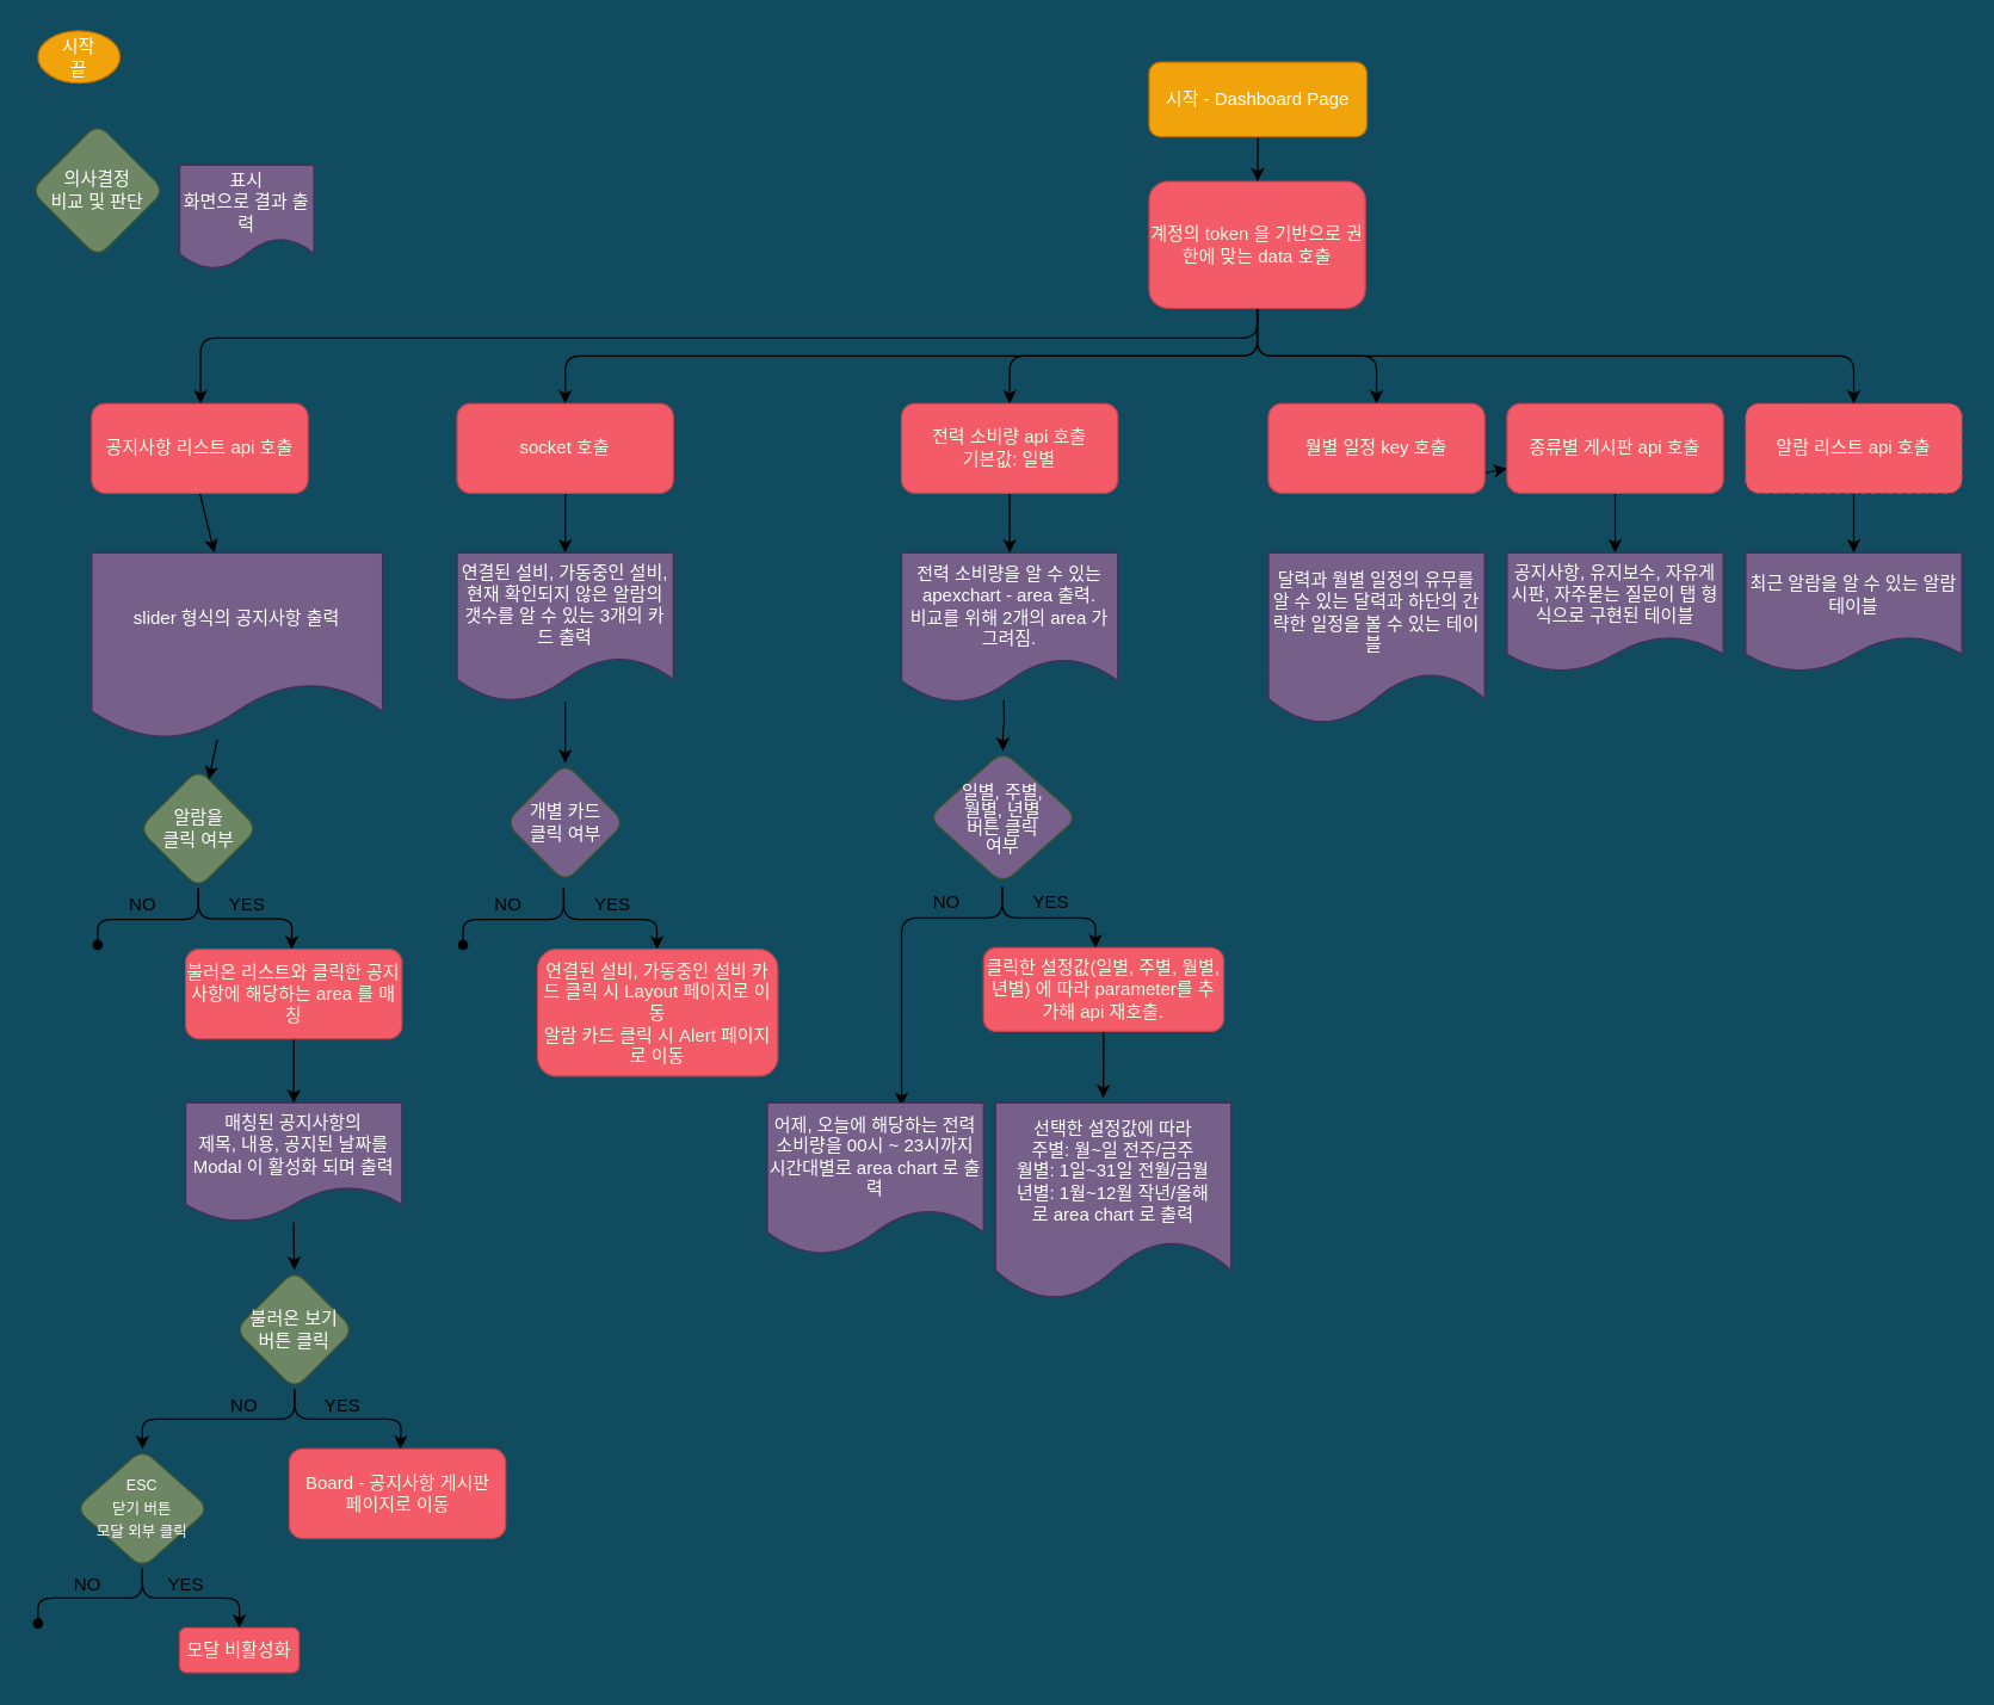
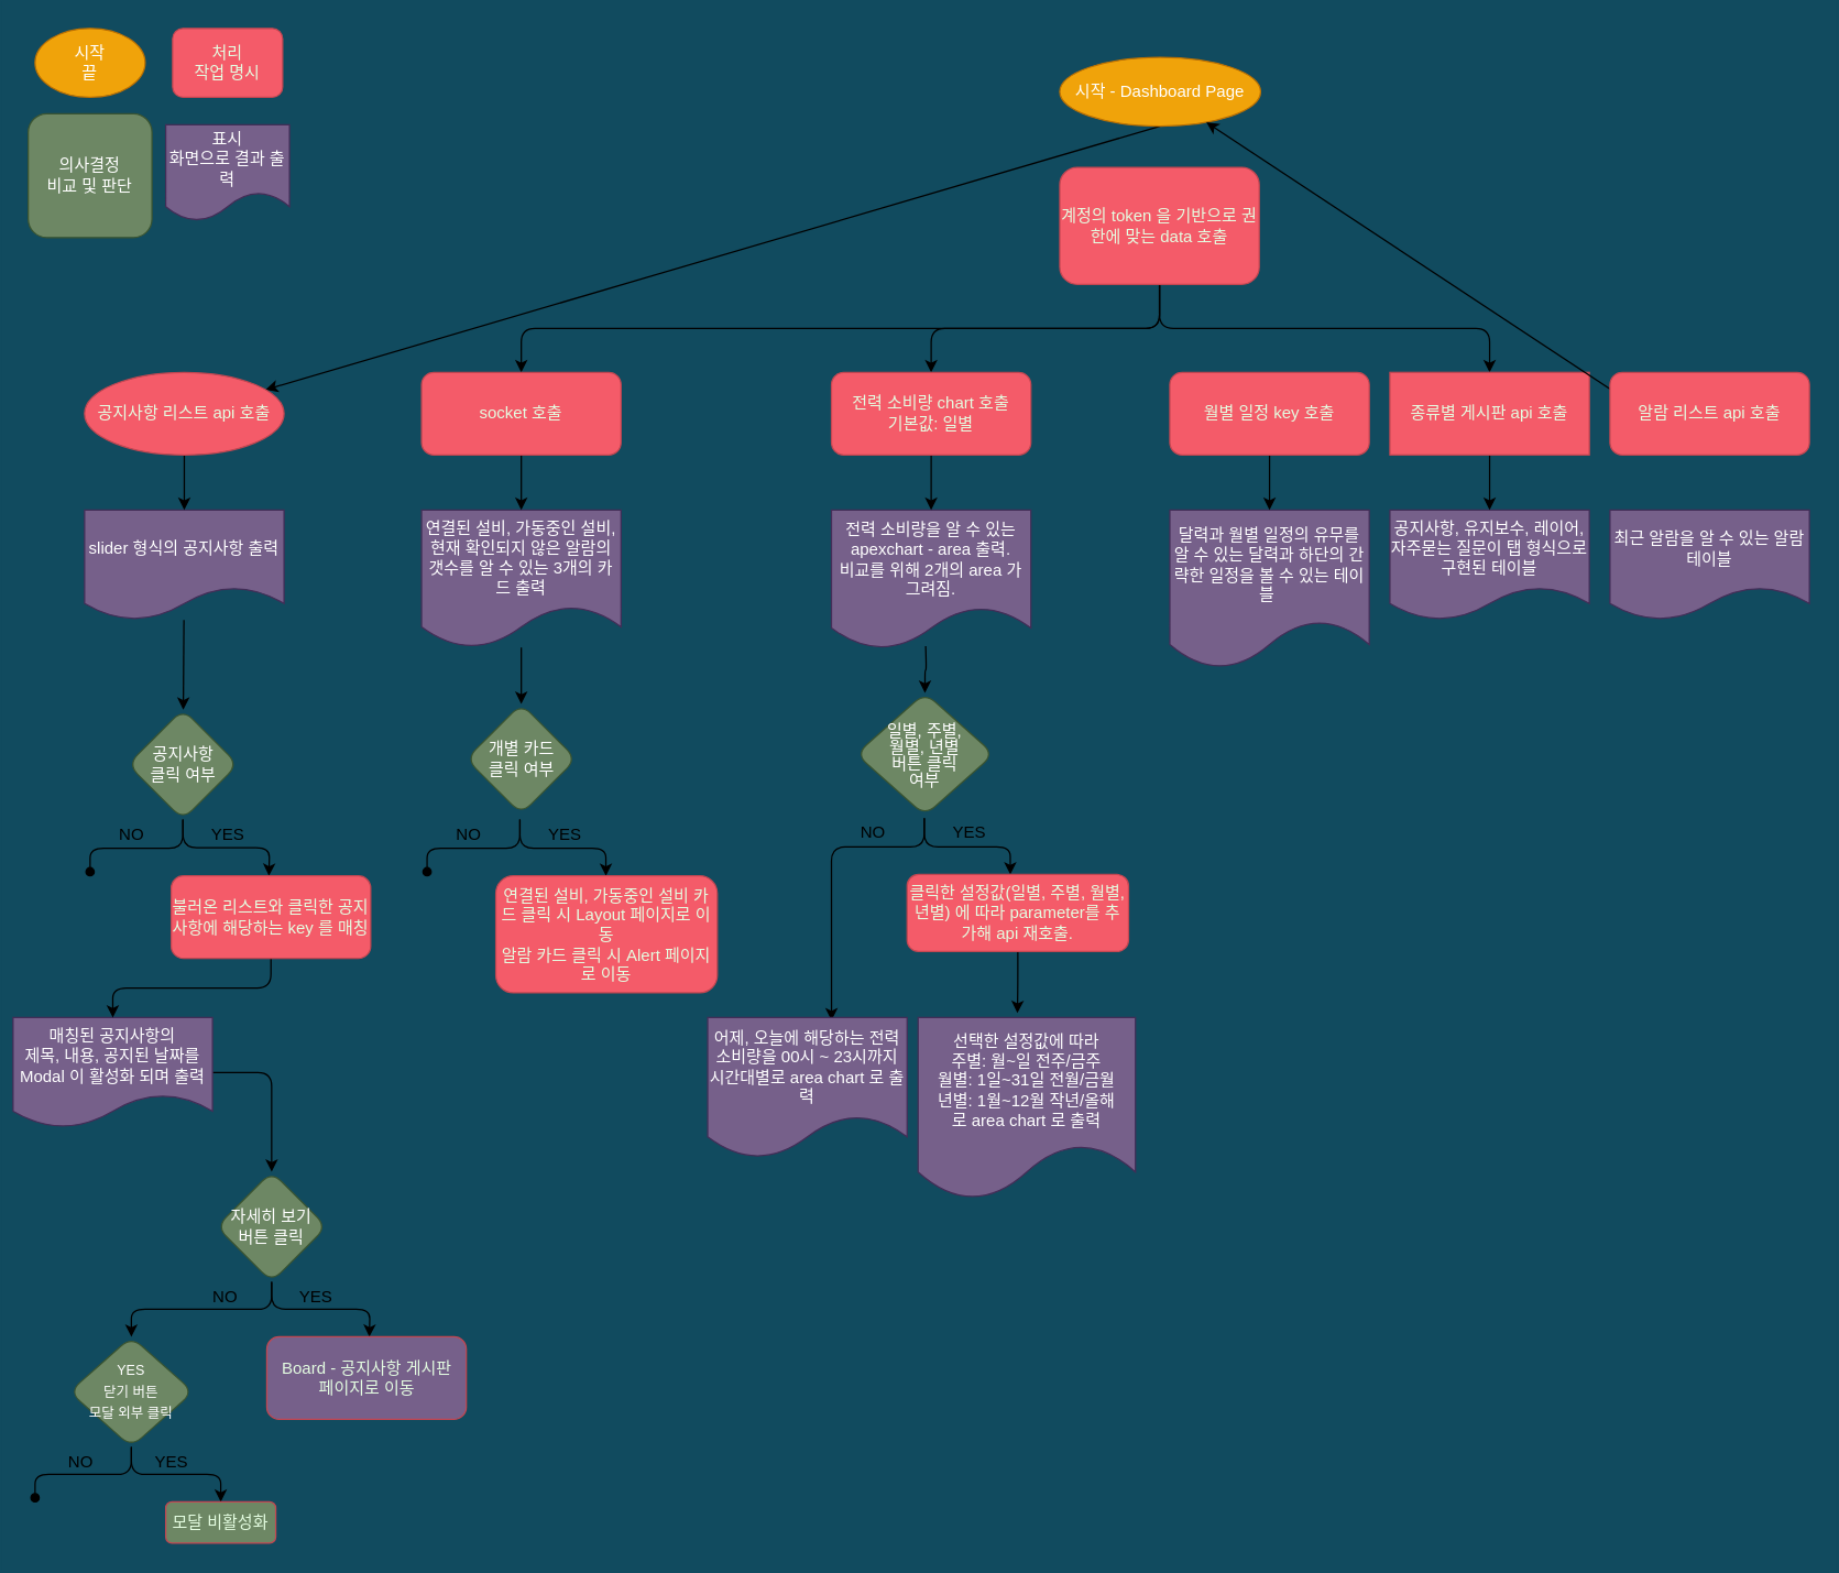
- <mxCell id="34" value="&lt;font color=&quot;#ffffff&quot;&gt;시작&lt;br&gt;끝&lt;/font&gt;" style="ellipse;whiteSpace=wrap;html=1;fillStyle=auto;fillColor=#f0a30a;fontColor=#000000;strokeColor=#BD7000;" vertex="1" parent="1"><mxGeometry x="25" y="20" width="55" height="35" as="geometry" /></mxCell>
+ <mxCell id="34" value="&lt;font color=&quot;#ffffff&quot;&gt;시작&lt;br&gt;끝&lt;/font&gt;" style="ellipse;whiteSpace=wrap;html=1;fillStyle=auto;fillColor=#f0a30a;fontColor=#000000;strokeColor=#BD7000;" vertex="1" parent="1"><mxGeometry x="25" y="20" width="80" height="50" as="geometry" /></mxCell>
+ <mxCell id="33" value="처리&lt;br&gt;작업 명시" style="whiteSpace=wrap;html=1;fillColor=#F45B69;strokeColor=#C34651;fontColor=#E4FDE1;rounded=1;glass=0;strokeWidth=1;shadow=0;" vertex="1" parent="1"><mxGeometry x="125" y="20" width="80" height="50" as="geometry" /></mxCell>
- <mxCell id="19" value="&lt;font color=&quot;#ffffff&quot;&gt;시작 -&amp;nbsp;Dashboard Page&lt;/font&gt;" style="whiteSpace=wrap;html=1;fillStyle=auto;fillColor=#f0a30a;fontColor=#000000;strokeColor=#BD7000;rounded=1;" vertex="1" parent="1"><mxGeometry x="770" y="41" width="146" height="50" as="geometry" /></mxCell>
+ <mxCell id="19" value="&lt;font color=&quot;#ffffff&quot;&gt;시작 -&amp;nbsp;Dashboard Page&lt;/font&gt;" style="ellipse;whiteSpace=wrap;html=1;fillStyle=auto;fillColor=#f0a30a;fontColor=#000000;strokeColor=#BD7000;" vertex="1" parent="1"><mxGeometry x="770" y="41" width="146" height="50" as="geometry" /></mxCell>
- <mxCell id="18" style="edgeStyle=none;html=1;exitX=0.5;exitY=1;exitDx=0;exitDy=0;" edge="1" parent="1" source="19" target="9"><mxGeometry relative="1" as="geometry" /></mxCell>
+ <mxCell id="18" style="edgeStyle=none;html=1;exitX=0.5;exitY=1;exitDx=0;exitDy=0;" edge="1" parent="1" source="19" target="21"><mxGeometry relative="1" as="geometry" /></mxCell>
- <mxCell id="2" value="&lt;font style=&quot;font-size: 12px;&quot;&gt;의사결정&lt;br&gt;비교 및 판단&lt;/font&gt;" style="rhombus;whiteSpace=wrap;html=1;fillColor=#6d8764;strokeColor=#3A5431;fontColor=#ffffff;rounded=1;glass=0;strokeWidth=1;shadow=0;" vertex="1" parent="1"><mxGeometry x="20" y="82" width="90" height="90" as="geometry" /></mxCell>
+ <mxCell id="2" value="&lt;font style=&quot;font-size: 12px;&quot;&gt;의사결정&lt;br&gt;비교 및 판단&lt;/font&gt;" style="whiteSpace=wrap;html=1;fillColor=#6d8764;strokeColor=#3A5431;fontColor=#ffffff;glass=0;strokeWidth=1;shadow=0;rounded=1;" vertex="1" parent="1"><mxGeometry x="20" y="82" width="90" height="90" as="geometry" /></mxCell>
- <mxCell id="32" value="표시&lt;br&gt;화면으로 결과 출력" style="shape=document;whiteSpace=wrap;html=1;boundedLbl=1;fillColor=#76608a;strokeColor=#432D57;fontColor=#ffffff;rounded=1;glass=0;strokeWidth=1;shadow=0;" vertex="1" parent="1"><mxGeometry x="120" y="110" width="90" height="70" as="geometry" /></mxCell>
+ <mxCell id="32" value="표시&lt;br&gt;화면으로 결과 출력" style="shape=document;whiteSpace=wrap;html=1;boundedLbl=1;fillColor=#76608a;strokeColor=#432D57;fontColor=#ffffff;rounded=1;glass=0;strokeWidth=1;shadow=0;" vertex="1" parent="1"><mxGeometry x="120" y="90" width="90" height="70" as="geometry" /></mxCell>
- <mxCell id="3" style="edgeStyle=orthogonalEdgeStyle;html=1;exitX=0.5;exitY=1;exitDx=0;exitDy=0;endArrow=classic;endFill=1;" edge="1" parent="1" source="9" target="21"><mxGeometry relative="1" as="geometry"><mxPoint x="842.5" y="231" as="targetPoint" /><Array as="points"><mxPoint x="843" y="226" /><mxPoint x="134" y="226" /></Array></mxGeometry></mxCell>
- <mxCell id="8" style="edgeStyle=orthogonalEdgeStyle;html=1;exitX=0.5;exitY=1;exitDx=0;exitDy=0;entryX=0.5;entryY=0;entryDx=0;entryDy=0;endArrow=classic;endFill=1;" edge="1" parent="1" source="9" target="31"><mxGeometry relative="1" as="geometry" /></mxCell>
- <mxCell id="6" style="edgeStyle=orthogonalEdgeStyle;html=1;exitX=0.5;exitY=1;exitDx=0;exitDy=0;entryX=0.5;entryY=0;entryDx=0;entryDy=0;endArrow=classic;endFill=1;" edge="1" parent="1" source="9" target="27"><mxGeometry relative="1" as="geometry" /></mxCell>
+ <mxCell id="7" style="edgeStyle=orthogonalEdgeStyle;html=1;exitX=0.5;exitY=1;exitDx=0;exitDy=0;entryX=0.5;entryY=0;entryDx=0;entryDy=0;endArrow=classic;endFill=1;" edge="1" parent="1" source="9" target="29"><mxGeometry relative="1" as="geometry" /></mxCell>
- <mxCell id="21" value="공지사항 리스트 api 호출" style="whiteSpace=wrap;html=1;fillColor=#F45B69;strokeColor=#C34651;fontColor=#E4FDE1;rounded=1;glass=0;strokeWidth=1;shadow=0;" vertex="1" parent="1"><mxGeometry x="61" y="270" width="145" height="60" as="geometry" /></mxCell>
+ <mxCell id="21" value="공지사항 리스트 api 호출" style="ellipse;whiteSpace=wrap;html=1;fillColor=#F45B69;strokeColor=#C34651;fontColor=#E4FDE1;glass=0;strokeWidth=1;shadow=0;" vertex="1" parent="1"><mxGeometry x="61" y="270" width="145" height="60" as="geometry" /></mxCell>
- <mxCell id="25" value="전력 소비량 api 호출&lt;br&gt;기본값: 일별" style="whiteSpace=wrap;html=1;fillColor=#F45B69;strokeColor=#C34651;fontColor=#E4FDE1;rounded=1;glass=0;strokeWidth=1;shadow=0;" vertex="1" parent="1"><mxGeometry x="604" y="270" width="145" height="60" as="geometry" /></mxCell>
+ <mxCell id="25" value="전력 소비량 chart 호출&lt;br&gt;기본값: 일별" style="whiteSpace=wrap;html=1;fillColor=#F45B69;strokeColor=#C34651;fontColor=#E4FDE1;rounded=1;glass=0;strokeWidth=1;shadow=0;" vertex="1" parent="1"><mxGeometry x="604" y="270" width="145" height="60" as="geometry" /></mxCell>
- <mxCell id="29" value="종류별 게시판 api 호출" style="whiteSpace=wrap;html=1;fillColor=#F45B69;strokeColor=#C34651;fontColor=#E4FDE1;rounded=1;glass=0;strokeWidth=1;shadow=0;" vertex="1" parent="1"><mxGeometry x="1010" y="270" width="145" height="60" as="geometry" /></mxCell>
+ <mxCell id="29" value="종류별 게시판 api 호출" style="whiteSpace=wrap;html=1;fillColor=#F45B69;strokeColor=#C34651;fontColor=#E4FDE1;glass=0;strokeWidth=1;shadow=0;rounded=0;" vertex="1" parent="1"><mxGeometry x="1010" y="270" width="145" height="60" as="geometry" /></mxCell>
- <mxCell id="31" value="알람 리스트 api 호출" style="whiteSpace=wrap;html=1;fillColor=#F45B69;strokeColor=#C34651;fontColor=#E4FDE1;rounded=1;glass=0;strokeWidth=1;shadow=0;dashed=1;" vertex="1" parent="1"><mxGeometry x="1170" y="270" width="145" height="60" as="geometry" /></mxCell>
+ <mxCell id="31" value="알람 리스트 api 호출" style="whiteSpace=wrap;html=1;fillColor=#F45B69;strokeColor=#C34651;fontColor=#E4FDE1;rounded=1;glass=0;strokeWidth=1;shadow=0;" vertex="1" parent="1"><mxGeometry x="1170" y="270" width="145" height="60" as="geometry" /></mxCell>
- <mxCell id="26" style="edgeStyle=none;html=1;exitX=0.5;exitY=1;exitDx=0;exitDy=0;endArrow=classic;endFill=1;" edge="1" parent="1" source="27" target="29"><mxGeometry relative="1" as="geometry" /></mxCell>
+ <mxCell id="26" style="edgeStyle=none;html=1;exitX=0.5;exitY=1;exitDx=0;exitDy=0;entryX=0.5;entryY=0;entryDx=0;entryDy=0;endArrow=classic;endFill=1;" edge="1" parent="1" source="27" target="17"><mxGeometry relative="1" as="geometry" /></mxCell>
- <mxCell id="30" style="edgeStyle=none;html=1;exitX=0.5;exitY=1;exitDx=0;exitDy=0;entryX=0.5;entryY=0;entryDx=0;entryDy=0;endArrow=classic;endFill=1;" edge="1" parent="1" source="31" target="15"><mxGeometry relative="1" as="geometry" /></mxCell>
+ <mxCell id="30" style="edgeStyle=none;html=1;exitX=0.5;exitY=1;exitDx=0;exitDy=0;endArrow=classic;endFill=1;" edge="1" parent="1" source="31" target="19"><mxGeometry relative="1" as="geometry" /></mxCell>
- <mxCell id="16" value="공지사항, 유지보수, 자유게시판, 자주묻는 질문이 탭 형식으로 구현된 테이블" style="shape=document;whiteSpace=wrap;html=1;boundedLbl=1;fillColor=#76608a;strokeColor=#432D57;fontColor=#ffffff;rounded=1;glass=0;strokeWidth=1;shadow=0;" vertex="1" parent="1"><mxGeometry x="1010" y="370" width="145" height="80" as="geometry" /></mxCell>
+ <mxCell id="16" value="공지사항, 유지보수, 레이어, 자주묻는 질문이 탭 형식으로 구현된 테이블" style="shape=document;whiteSpace=wrap;html=1;boundedLbl=1;fillColor=#76608a;strokeColor=#432D57;fontColor=#ffffff;rounded=1;glass=0;strokeWidth=1;shadow=0;" vertex="1" parent="1"><mxGeometry x="1010" y="370" width="145" height="80" as="geometry" /></mxCell>
- <mxCell id="11" value="slider 형식의 공지사항 출력" style="shape=document;whiteSpace=wrap;html=1;boundedLbl=1;fillColor=#76608a;strokeColor=#432D57;fontColor=#ffffff;rounded=1;glass=0;strokeWidth=1;shadow=0;" vertex="1" parent="1"><mxGeometry x="61" y="370" width="195" height="125" as="geometry" /></mxCell>
+ <mxCell id="11" value="slider 형식의 공지사항 출력" style="shape=document;whiteSpace=wrap;html=1;boundedLbl=1;fillColor=#76608a;strokeColor=#432D57;fontColor=#ffffff;rounded=1;glass=0;strokeWidth=1;shadow=0;" vertex="1" parent="1"><mxGeometry x="61" y="370" width="145" height="80" as="geometry" /></mxCell>
- <mxCell id="63" value="&lt;p style=&quot;line-height: 100%;&quot;&gt;일별, 주별,&lt;br&gt;월별, 년별&lt;br&gt;버튼 클릭 &lt;br&gt;여부&lt;/p&gt;" style="rhombus;whiteSpace=wrap;html=1;fillColor=#76608a;strokeColor=#3A5431;fontColor=#ffffff;rounded=1;glass=0;strokeWidth=1;shadow=0;" vertex="1" parent="1"><mxGeometry x="622" y="503" width="100" height="89" as="geometry" /></mxCell>
+ <mxCell id="63" value="&lt;p style=&quot;line-height: 100%;&quot;&gt;일별, 주별,&lt;br&gt;월별, 년별&lt;br&gt;버튼 클릭 &lt;br&gt;여부&lt;/p&gt;" style="rhombus;whiteSpace=wrap;html=1;fillColor=#6d8764;strokeColor=#3A5431;fontColor=#ffffff;rounded=1;glass=0;strokeWidth=1;shadow=0;" vertex="1" parent="1"><mxGeometry x="622" y="503" width="100" height="89" as="geometry" /></mxCell>
- <mxCell id="56" value="개별 카드&lt;br&gt;클릭 여부" style="rhombus;whiteSpace=wrap;html=1;fillColor=#76608a;strokeColor=#3A5431;fontColor=#ffffff;rounded=1;glass=0;strokeWidth=1;shadow=0;" vertex="1" parent="1"><mxGeometry x="338.5" y="511" width="80" height="80" as="geometry" /></mxCell>
+ <mxCell id="56" value="개별 카드&lt;br&gt;클릭 여부" style="rhombus;whiteSpace=wrap;html=1;fillColor=#6d8764;strokeColor=#3A5431;fontColor=#ffffff;rounded=1;glass=0;strokeWidth=1;shadow=0;" vertex="1" parent="1"><mxGeometry x="338.5" y="511" width="80" height="80" as="geometry" /></mxCell>
- <mxCell id="37" value="알람을&lt;br&gt;클릭 여부" style="rhombus;whiteSpace=wrap;html=1;fillColor=#6d8764;strokeColor=#3A5431;fontColor=#ffffff;rounded=1;glass=0;strokeWidth=1;shadow=0;" vertex="1" parent="1"><mxGeometry x="92.5" y="515" width="80" height="80" as="geometry" /></mxCell>
+ <mxCell id="37" value="공지사항&lt;br&gt;클릭 여부" style="rhombus;whiteSpace=wrap;html=1;fillColor=#6d8764;strokeColor=#3A5431;fontColor=#ffffff;rounded=1;glass=0;strokeWidth=1;shadow=0;" vertex="1" parent="1"><mxGeometry x="92.5" y="515" width="80" height="80" as="geometry" /></mxCell>
- <mxCell id="43" value="불러온 리스트와 클릭한 공지사항에 해당하는 area 를 매칭" style="whiteSpace=wrap;html=1;fillColor=#F45B69;strokeColor=#C34651;fontColor=#E4FDE1;rounded=1;glass=0;strokeWidth=1;shadow=0;" vertex="1" parent="1"><mxGeometry x="124" y="636" width="145" height="60" as="geometry" /></mxCell>
+ <mxCell id="43" value="불러온 리스트와 클릭한 공지사항에 해당하는 key 를 매칭" style="whiteSpace=wrap;html=1;fillColor=#F45B69;strokeColor=#C34651;fontColor=#E4FDE1;rounded=1;glass=0;strokeWidth=1;shadow=0;" vertex="1" parent="1"><mxGeometry x="124" y="636" width="145" height="60" as="geometry" /></mxCell>
- <mxCell id="41" value="매칭된 공지사항의 &lt;br&gt;제목, 내용, 공지된 날짜를 Modal 이 활성화 되며 출력" style="shape=document;whiteSpace=wrap;html=1;boundedLbl=1;fillColor=#76608a;strokeColor=#432D57;fontColor=#ffffff;rounded=1;glass=0;strokeWidth=1;shadow=0;" vertex="1" parent="1"><mxGeometry x="124" y="739" width="145" height="80" as="geometry" /></mxCell>
+ <mxCell id="41" value="매칭된 공지사항의 &lt;br&gt;제목, 내용, 공지된 날짜를 Modal 이 활성화 되며 출력" style="shape=document;whiteSpace=wrap;html=1;boundedLbl=1;fillColor=#76608a;strokeColor=#432D57;fontColor=#ffffff;rounded=1;glass=0;strokeWidth=1;shadow=0;" vertex="1" parent="1"><mxGeometry x="9" y="739" width="145" height="80" as="geometry" /></mxCell>
- <mxCell id="46" value="불러온 보기&lt;br&gt;버튼 클릭" style="rhombus;whiteSpace=wrap;html=1;fillColor=#6d8764;strokeColor=#3A5431;fontColor=#ffffff;rounded=1;glass=0;strokeWidth=1;shadow=0;" vertex="1" parent="1"><mxGeometry x="157" y="851" width="80" height="80" as="geometry" /></mxCell>
+ <mxCell id="46" value="자세히 보기&lt;br&gt;버튼 클릭" style="rhombus;whiteSpace=wrap;html=1;fillColor=#6d8764;strokeColor=#3A5431;fontColor=#ffffff;rounded=1;glass=0;strokeWidth=1;shadow=0;" vertex="1" parent="1"><mxGeometry x="157" y="851" width="80" height="80" as="geometry" /></mxCell>
- <mxCell id="49" value="Board - 공지사항 게시판&lt;br&gt;페이지로 이동" style="whiteSpace=wrap;html=1;fillColor=#F45B69;strokeColor=#C34651;fontColor=#E4FDE1;rounded=1;glass=0;strokeWidth=1;shadow=0;" vertex="1" parent="1"><mxGeometry x="193.5" y="971" width="145" height="60" as="geometry" /></mxCell>
+ <mxCell id="49" value="Board - 공지사항 게시판&lt;br&gt;페이지로 이동" style="whiteSpace=wrap;html=1;fillColor=#76608a;strokeColor=#C34651;fontColor=#E4FDE1;rounded=1;glass=0;strokeWidth=1;shadow=0;" vertex="1" parent="1"><mxGeometry x="193.5" y="971" width="145" height="60" as="geometry" /></mxCell>
- <mxCell id="52" value="&lt;p style=&quot;line-height: 124%;&quot;&gt;&lt;font style=&quot;font-size: 10px;&quot;&gt;ESC&lt;br&gt;닫기 버튼&lt;br&gt;모달 외부 클릭&lt;/font&gt;&lt;/p&gt;" style="rhombus;whiteSpace=wrap;html=1;fillColor=#6d8764;strokeColor=#3A5431;fontColor=#ffffff;rounded=1;glass=0;strokeWidth=1;shadow=0;" vertex="1" parent="1"><mxGeometry x="50" y="971" width="90" height="80" as="geometry" /></mxCell>
+ <mxCell id="52" value="&lt;p style=&quot;line-height: 124%;&quot;&gt;&lt;font style=&quot;font-size: 10px;&quot;&gt;YES&lt;br&gt;닫기 버튼&lt;br&gt;모달 외부 클릭&lt;/font&gt;&lt;/p&gt;" style="rhombus;whiteSpace=wrap;html=1;fillColor=#6d8764;strokeColor=#3A5431;fontColor=#ffffff;rounded=1;glass=0;strokeWidth=1;shadow=0;" vertex="1" parent="1"><mxGeometry x="50" y="971" width="90" height="80" as="geometry" /></mxCell>
- <mxCell id="55" value="모달 비활성화" style="whiteSpace=wrap;html=1;fillColor=#F45B69;strokeColor=#C34651;fontColor=#E4FDE1;rounded=1;glass=0;strokeWidth=1;shadow=0;" vertex="1" parent="1"><mxGeometry x="120" y="1091" width="80" height="30" as="geometry" /></mxCell>
+ <mxCell id="55" value="모달 비활성화" style="whiteSpace=wrap;html=1;fillColor=#6d8764;strokeColor=#C34651;fontColor=#E4FDE1;rounded=1;glass=0;strokeWidth=1;shadow=0;" vertex="1" parent="1"><mxGeometry x="120" y="1091" width="80" height="30" as="geometry" /></mxCell>
